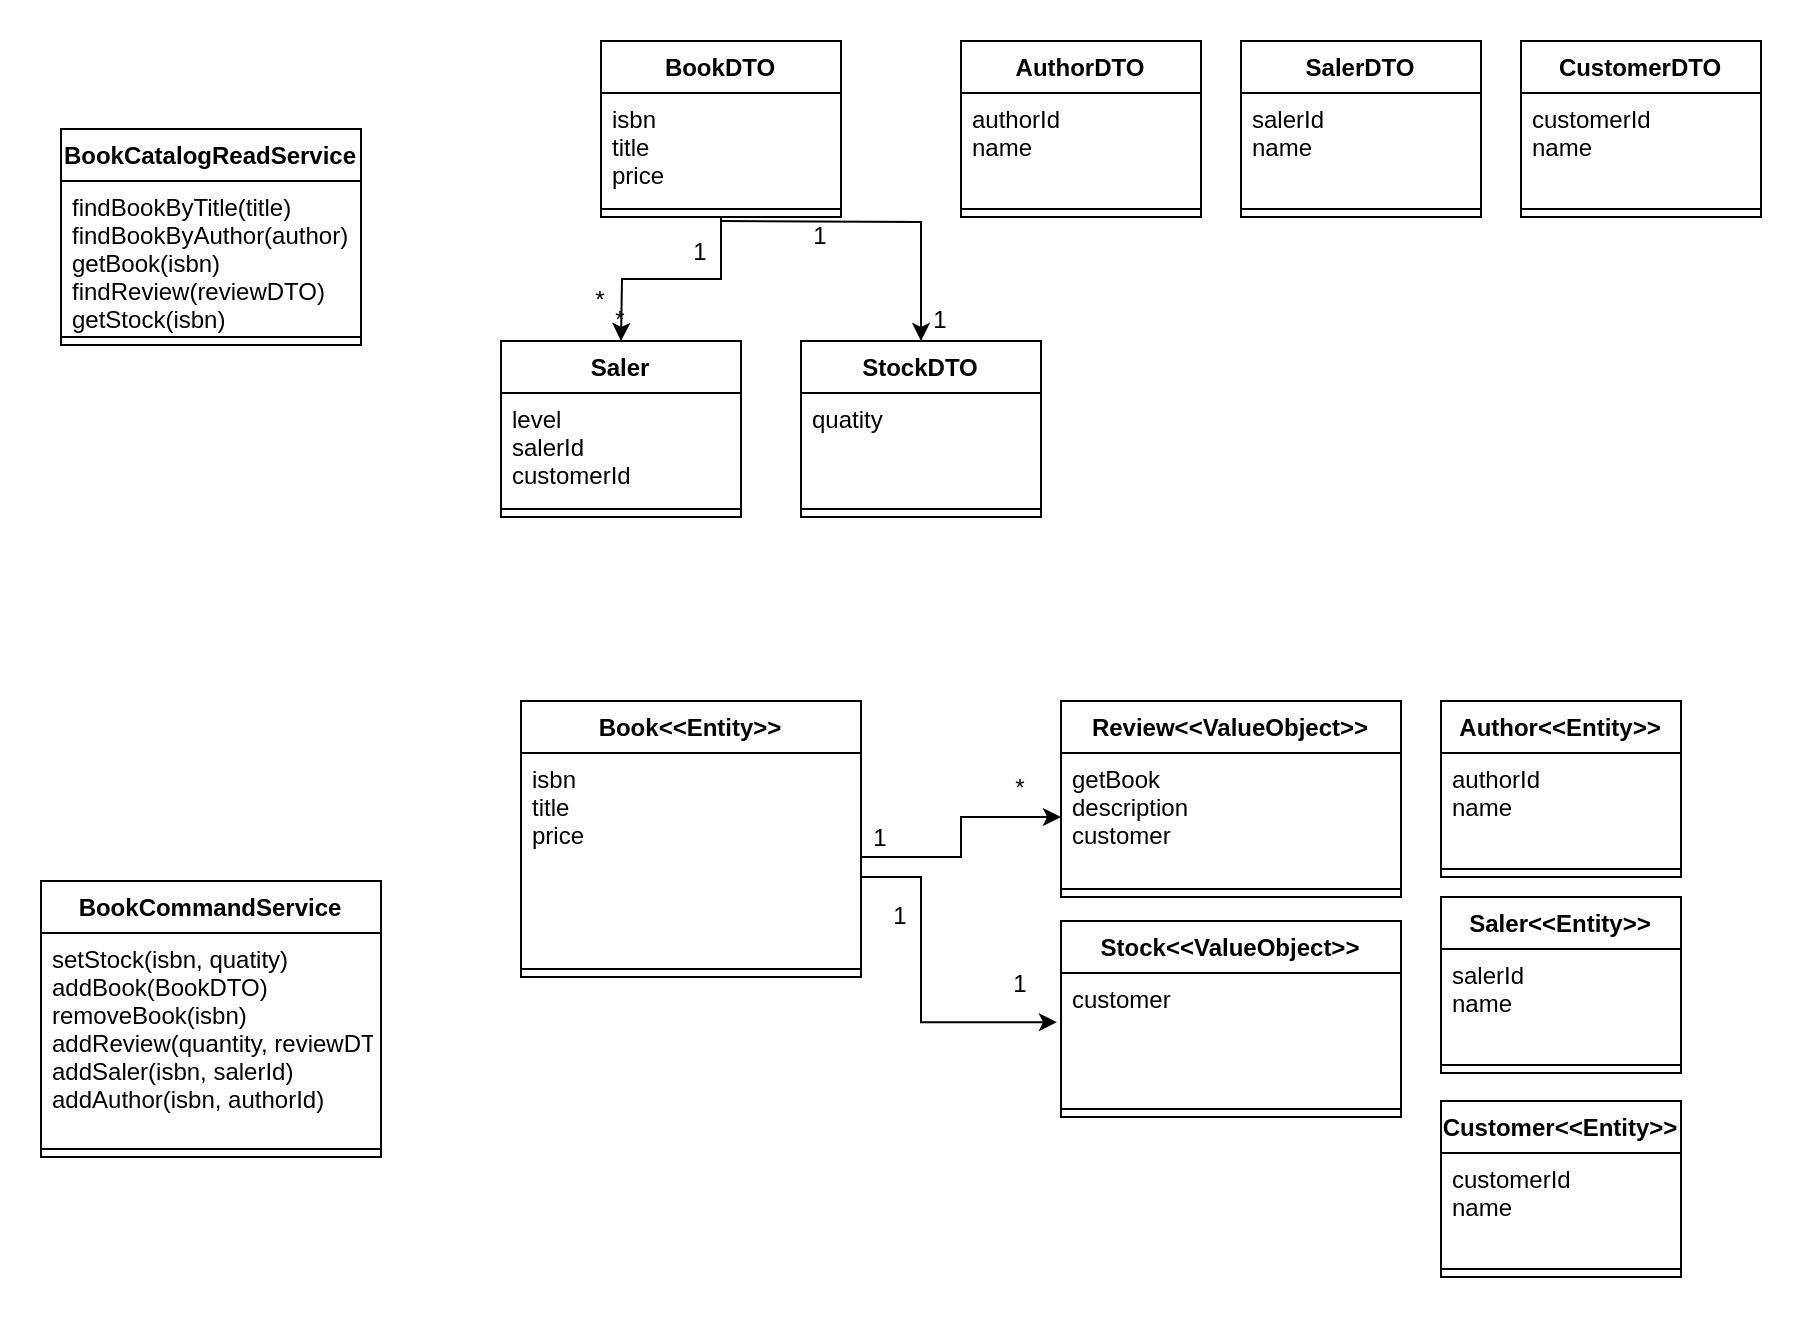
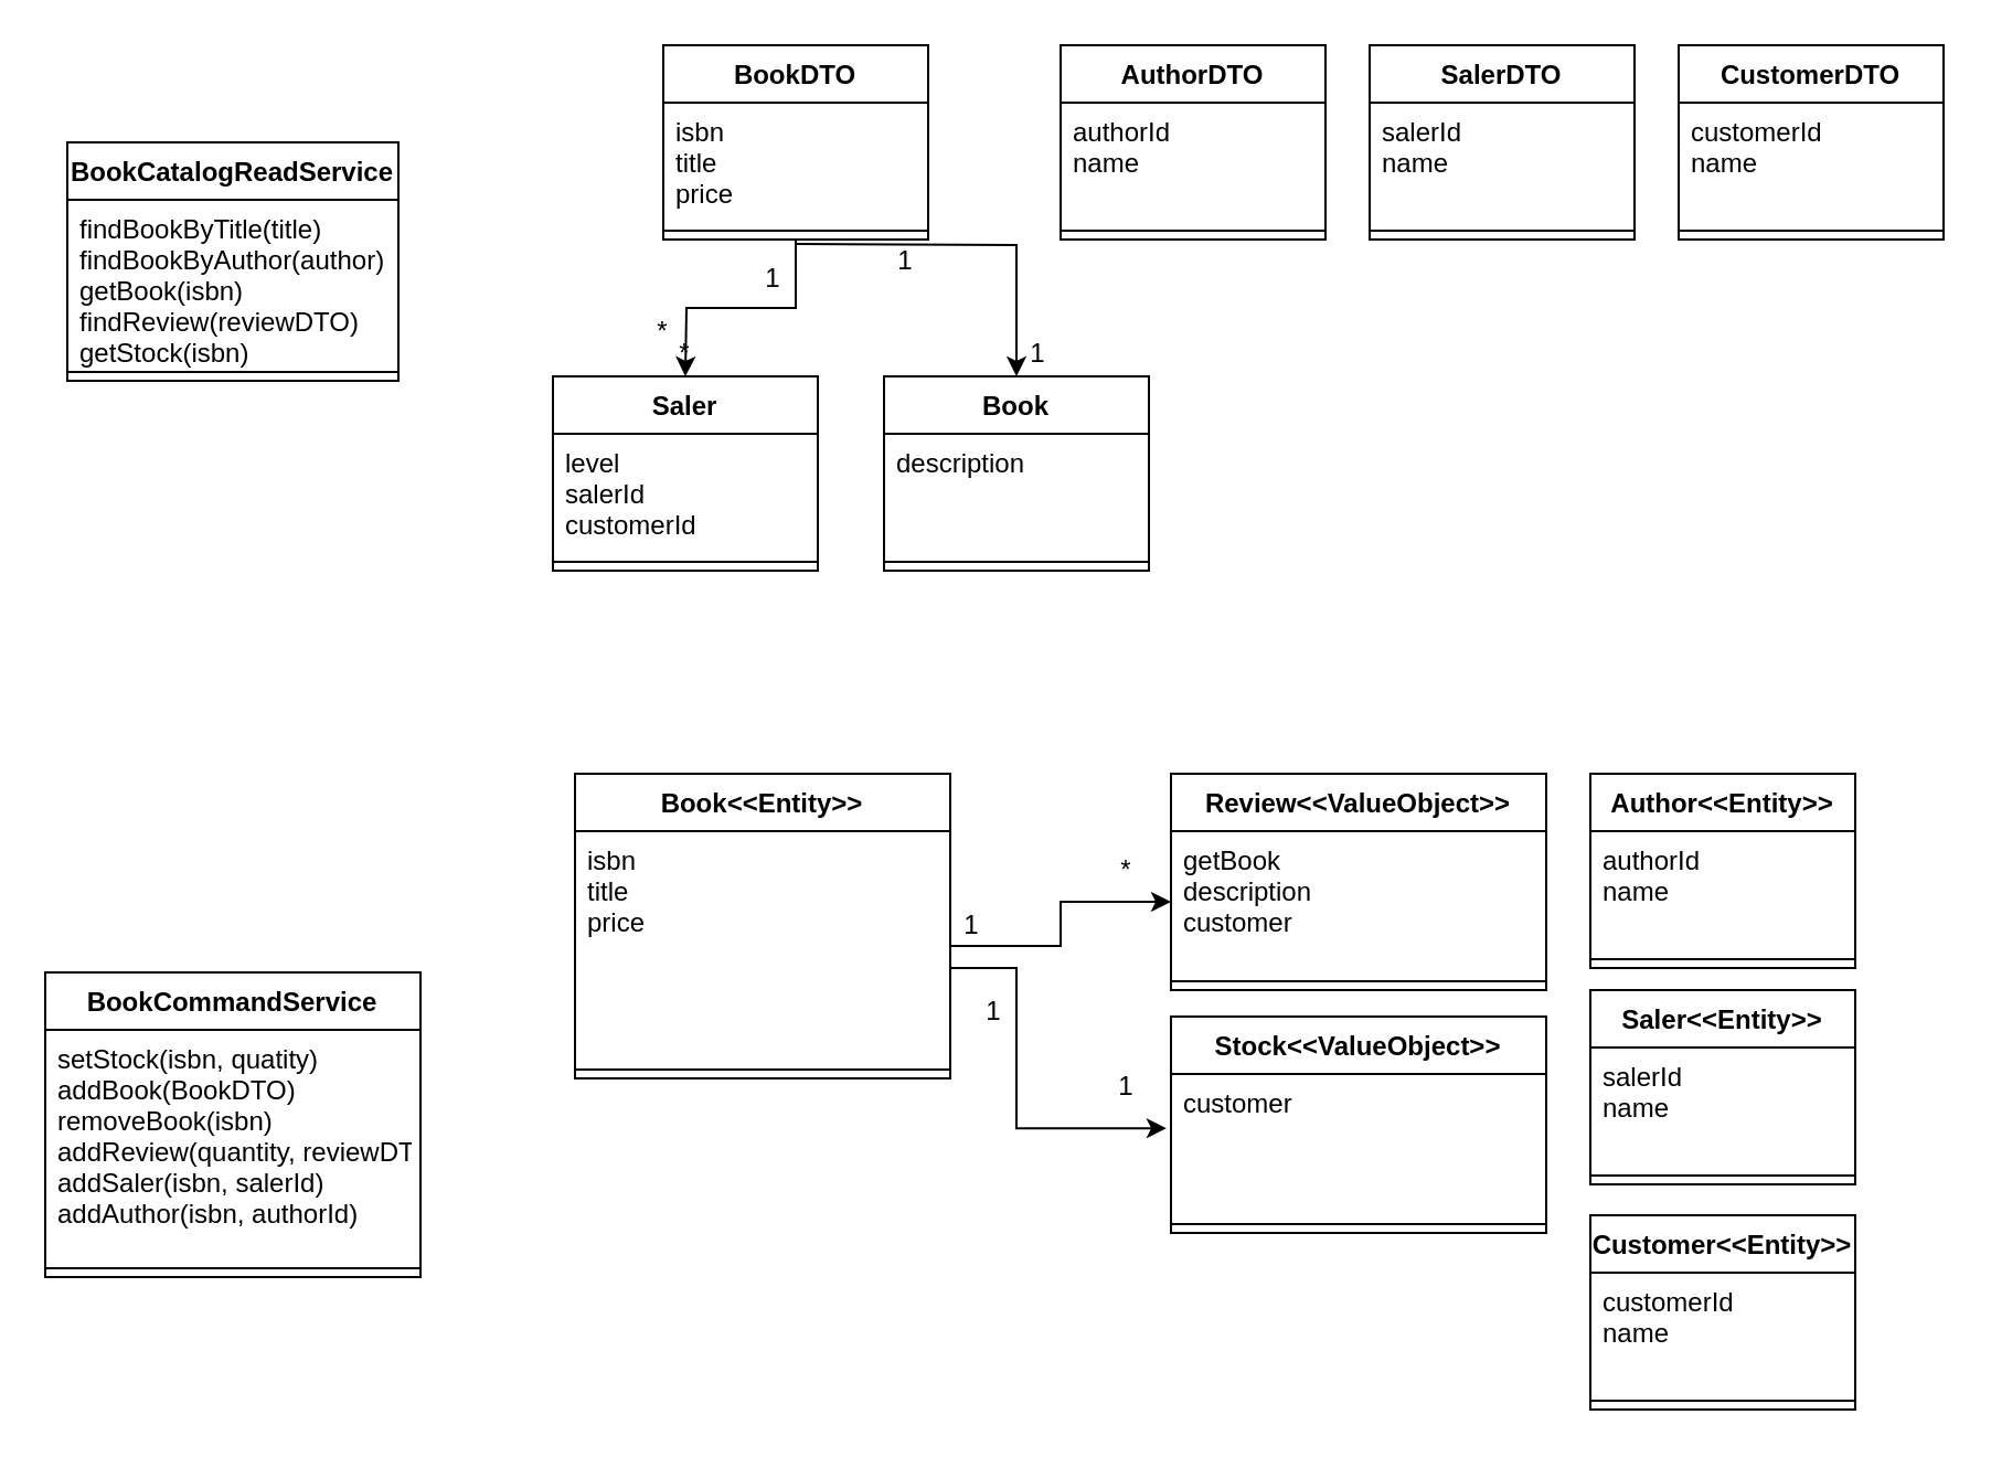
- <mxCell id="20" value="StockDTO" style="swimlane;fontStyle=1;align=center;verticalAlign=top;childLayout=stackLayout;horizontal=1;startSize=26;horizontalStack=0;resizeParent=1;resizeParentMax=0;resizeLast=0;collapsible=1;marginBottom=0;" vertex="1" parent="1"><mxGeometry x="400" y="170" width="120" height="88" as="geometry"><mxRectangle x="340" y="170" width="90" height="26" as="alternateBounds" /></mxGeometry></mxCell>
+ <mxCell id="20" value="Book" style="swimlane;fontStyle=1;align=center;verticalAlign=top;childLayout=stackLayout;horizontal=1;startSize=26;horizontalStack=0;resizeParent=1;resizeParentMax=0;resizeLast=0;collapsible=1;marginBottom=0;" vertex="1" parent="1"><mxGeometry x="400" y="170" width="120" height="88" as="geometry"><mxRectangle x="340" y="170" width="90" height="26" as="alternateBounds" /></mxGeometry></mxCell>
- <mxCell id="21" value="quatity" style="text;strokeColor=none;fillColor=none;align=left;verticalAlign=top;spacingLeft=4;spacingRight=4;overflow=hidden;rotatable=0;points=[[0,0.5],[1,0.5]];portConstraint=eastwest;" vertex="1" parent="20"><mxGeometry y="26" width="120" height="54" as="geometry" /></mxCell>
+ <mxCell id="21" value="description" style="text;strokeColor=none;fillColor=none;align=left;verticalAlign=top;spacingLeft=4;spacingRight=4;overflow=hidden;rotatable=0;points=[[0,0.5],[1,0.5]];portConstraint=eastwest;" vertex="1" parent="20"><mxGeometry y="26" width="120" height="54" as="geometry" /></mxCell>
